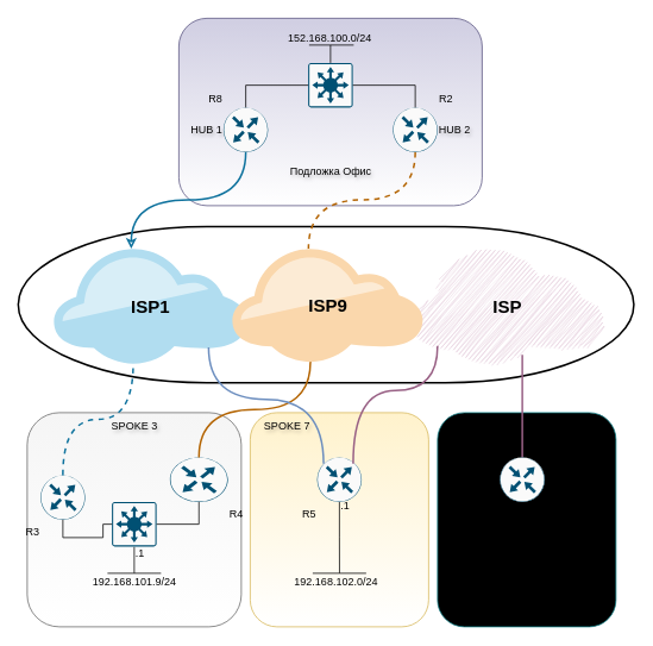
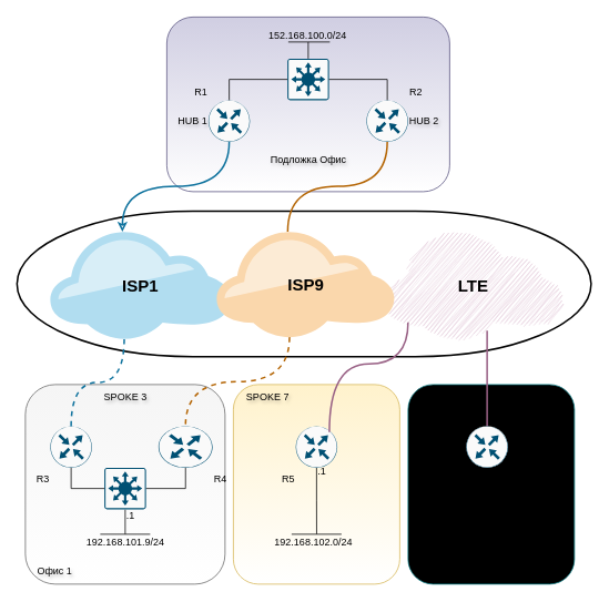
- <mxCell id="8" value="R8" style="sketch=0;points=[[0.5,0,0],[1,0.5,0],[0.5,1,0],[0,0.5,0],[0.145,0.145,0],[0.856,0.145,0],[0.855,0.856,0],[0.145,0.855,0]];verticalLabelPosition=top;html=1;verticalAlign=bottom;aspect=fixed;align=right;pointerEvents=1;shape=mxgraph.cisco19.rect;prIcon=router;fillColor=#FAFAFA;strokeColor=#005073;labelPosition=left;" vertex="1" parent="1"><mxGeometry x="250" y="120" width="50" height="50" as="geometry" /></mxCell>
+ <mxCell id="8" value="R1" style="sketch=0;points=[[0.5,0,0],[1,0.5,0],[0.5,1,0],[0,0.5,0],[0.145,0.145,0],[0.856,0.145,0],[0.855,0.856,0],[0.145,0.855,0]];verticalLabelPosition=top;html=1;verticalAlign=bottom;aspect=fixed;align=right;pointerEvents=1;shape=mxgraph.cisco19.rect;prIcon=router;fillColor=#FAFAFA;strokeColor=#005073;labelPosition=left;" vertex="1" parent="1"><mxGeometry x="250" y="120" width="50" height="50" as="geometry" /></mxCell>
- <mxCell id="48" style="rounded=0;orthogonalLoop=1;jettySize=auto;html=1;exitX=0.5;exitY=1;exitDx=0;exitDy=0;exitPerimeter=0;entryX=0.4;entryY=0.01;entryDx=0;entryDy=0;entryPerimeter=0;endArrow=none;endFill=0;fillColor=#fad7ac;strokeColor=#b46504;strokeWidth=2;edgeStyle=orthogonalEdgeStyle;curved=1;dashed=1;" edge="1" parent="1" source="9" target="43"><mxGeometry relative="1" as="geometry"><mxPoint x="465" y="170" as="sourcePoint" /><mxPoint x="363" y="278" as="targetPoint" /></mxGeometry></mxCell>
+ <mxCell id="48" style="rounded=0;orthogonalLoop=1;jettySize=auto;html=1;exitX=0.5;exitY=1;exitDx=0;exitDy=0;exitPerimeter=0;entryX=0.4;entryY=0.01;entryDx=0;entryDy=0;entryPerimeter=0;endArrow=none;endFill=0;fillColor=#fad7ac;strokeColor=#b46504;strokeWidth=2;edgeStyle=orthogonalEdgeStyle;curved=1;" edge="1" parent="1" source="9" target="43"><mxGeometry relative="1" as="geometry"><mxPoint x="465" y="170" as="sourcePoint" /><mxPoint x="363" y="278" as="targetPoint" /></mxGeometry></mxCell>
- <mxCell id="3" value="ISP" style="points=[[0,0.64,0],[0.2,0.15,0],[0.4,0.01,0],[0.79,0.25,0],[1,0.65,0],[0.8,0.86,0],[0.41,1,0],[0.16,0.86,0]];verticalLabelPosition=middle;sketch=1;html=1;verticalAlign=middle;aspect=fixed;align=center;pointerEvents=1;shape=mxgraph.cisco19.cloud2;fillColor=#e6d0de;strokeColor=#996185;labelPosition=center;fontSize=20;fontStyle=1;dashed=1;shadow=0;curveFitting=1;jiggle=2;strokeWidth=1;perimeterSpacing=4;fillStyle=zigzag;gradientColor=#d5739d;" vertex="1" parent="1"><mxGeometry x="460" y="277" width="215" height="129" as="geometry" /></mxCell>
+ <mxCell id="3" value="LTE" style="points=[[0,0.64,0],[0.2,0.15,0],[0.4,0.01,0],[0.79,0.25,0],[1,0.65,0],[0.8,0.86,0],[0.41,1,0],[0.16,0.86,0]];verticalLabelPosition=middle;sketch=1;html=1;verticalAlign=middle;aspect=fixed;align=center;pointerEvents=1;shape=mxgraph.cisco19.cloud2;fillColor=#e6d0de;strokeColor=#996185;labelPosition=center;fontSize=20;fontStyle=1;dashed=1;shadow=0;curveFitting=1;jiggle=2;strokeWidth=1;perimeterSpacing=4;fillStyle=zigzag;gradientColor=#d5739d;" vertex="1" parent="1"><mxGeometry x="460" y="277" width="215" height="129" as="geometry" /></mxCell>
- <mxCell id="49" style="rounded=0;orthogonalLoop=1;jettySize=auto;html=1;exitX=0.145;exitY=0.145;exitDx=0;exitDy=0;exitPerimeter=0;entryX=0.8;entryY=0.86;entryDx=0;entryDy=0;entryPerimeter=0;endArrow=none;endFill=0;strokeWidth=2;fillColor=#dae8fc;strokeColor=#6c8ebf;edgeStyle=orthogonalEdgeStyle;curved=1;" edge="1" parent="1" source="13" target="42"><mxGeometry relative="1" as="geometry"><Array as="points"><mxPoint x="362" y="447" /><mxPoint x="233" y="447" /></Array></mxGeometry></mxCell>
- <mxCell id="46" style="rounded=0;orthogonalLoop=1;jettySize=auto;html=1;exitX=0.41;exitY=1;exitDx=0;exitDy=0;exitPerimeter=0;entryX=0.5;entryY=0;entryDx=0;entryDy=0;entryPerimeter=0;fillColor=#fad7ac;strokeColor=#b46504;endArrow=none;endFill=0;strokeWidth=2;edgeStyle=orthogonalEdgeStyle;curved=1;" edge="1" parent="1" source="43" target="11"><mxGeometry relative="1" as="geometry" /></mxCell>
+ <mxCell id="46" style="rounded=0;orthogonalLoop=1;jettySize=auto;html=1;exitX=0.41;exitY=1;exitDx=0;exitDy=0;exitPerimeter=0;entryX=0.5;entryY=0;entryDx=0;entryDy=0;entryPerimeter=0;fillColor=#fad7ac;strokeColor=#b46504;endArrow=none;endFill=0;strokeWidth=2;edgeStyle=orthogonalEdgeStyle;curved=1;dashed=1;" edge="1" parent="1" source="43" target="11"><mxGeometry relative="1" as="geometry" /></mxCell>
- <mxCell id="10" value="R3" style="sketch=0;points=[[0.5,0,0],[1,0.5,0],[0.5,1,0],[0,0.5,0],[0.145,0.145,0],[0.856,0.145,0],[0.855,0.856,0],[0.145,0.855,0]];verticalLabelPosition=bottom;html=1;verticalAlign=top;aspect=fixed;align=right;pointerEvents=1;shape=mxgraph.cisco19.rect;prIcon=router;fillColor=#FAFAFA;strokeColor=#005073;labelPosition=left;" vertex="1" parent="1"><mxGeometry x="45" y="532" width="50" height="50" as="geometry" /></mxCell>
+ <mxCell id="10" value="R3" style="sketch=0;points=[[0.5,0,0],[1,0.5,0],[0.5,1,0],[0,0.5,0],[0.145,0.145,0],[0.856,0.145,0],[0.855,0.856,0],[0.145,0.855,0]];verticalLabelPosition=bottom;html=1;verticalAlign=top;aspect=fixed;align=right;pointerEvents=1;shape=mxgraph.cisco19.rect;prIcon=router;fillColor=#FAFAFA;strokeColor=#005073;labelPosition=left;" vertex="1" parent="1"><mxGeometry x="60" y="512" width="50" height="50" as="geometry" /></mxCell>
+ <mxCell id="29" value="Офис 1" style="text;html=1;align=center;verticalAlign=middle;resizable=0;points=[];autosize=1;strokeColor=none;fillColor=none;textShadow=1;" vertex="1" parent="1"><mxGeometry x="30" y="672" width="70" height="30" as="geometry" /></mxCell>
